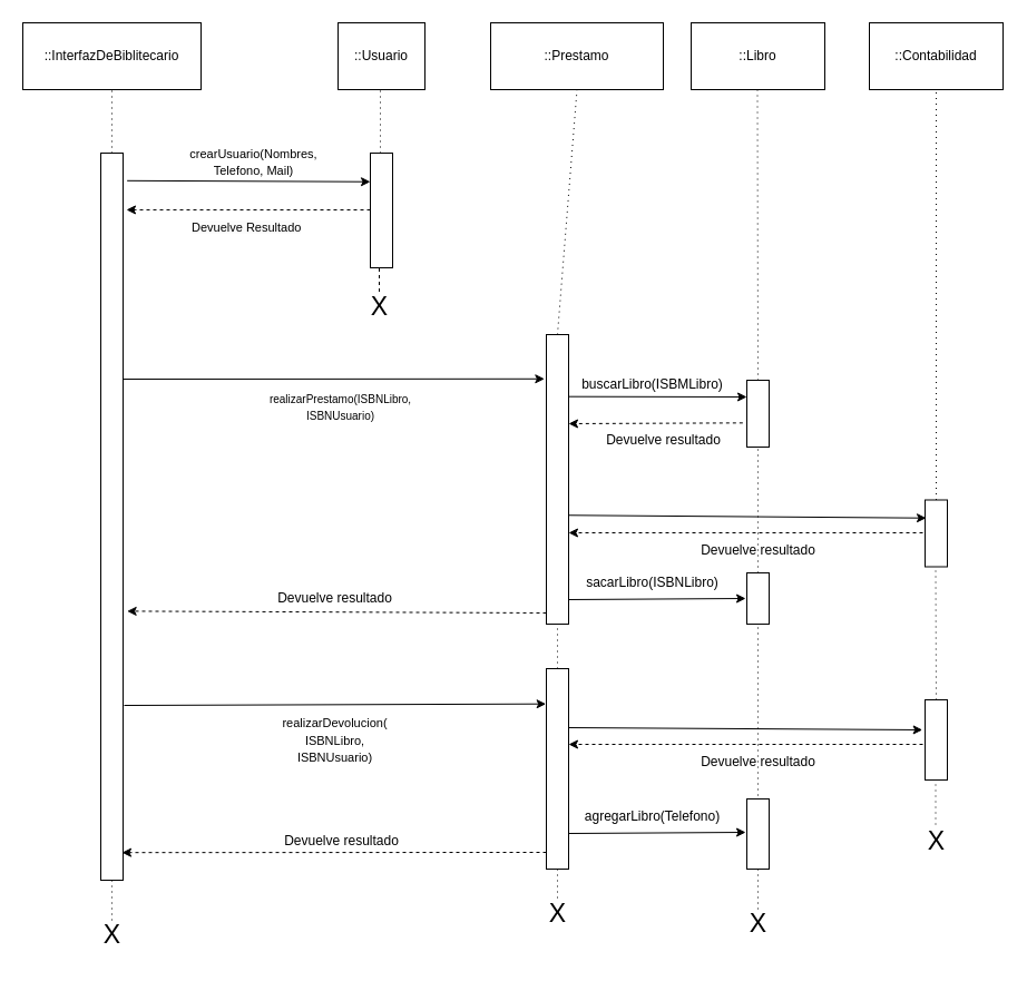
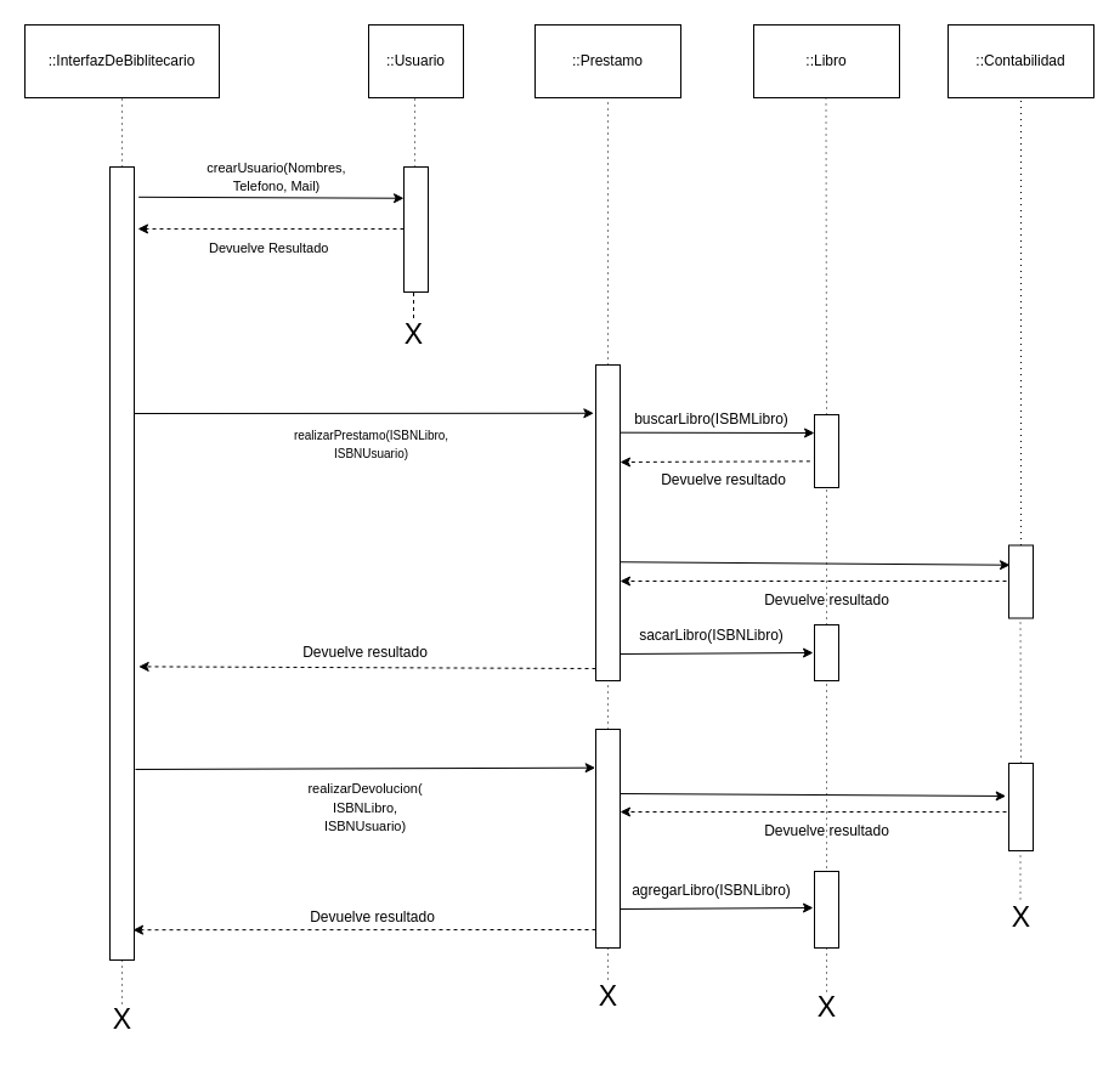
- <mxCell id="5" value="::Prestamo" style="rounded=0;whiteSpace=wrap;html=1;" parent="1" vertex="1"><mxGeometry x="440" y="20" width="155" height="60" as="geometry" /></mxCell>
+ <mxCell id="5" value="::Prestamo" style="rounded=0;whiteSpace=wrap;html=1;" parent="1" vertex="1"><mxGeometry x="440" y="20" width="120" height="60" as="geometry" /></mxCell>
- <mxCell id="47" value="agregarLibro(Telefono)" style="text;html=1;align=center;verticalAlign=middle;resizable=0;points=[];autosize=1;strokeColor=none;fillColor=none;" vertex="1" parent="1"><mxGeometry x="510" y="718" width="150" height="30" as="geometry" /></mxCell>
+ <mxCell id="47" value="agregarLibro(ISBNLibro)" style="text;html=1;align=center;verticalAlign=middle;resizable=0;points=[];autosize=1;strokeColor=none;fillColor=none;" vertex="1" parent="1"><mxGeometry x="510" y="718" width="150" height="30" as="geometry" /></mxCell>
